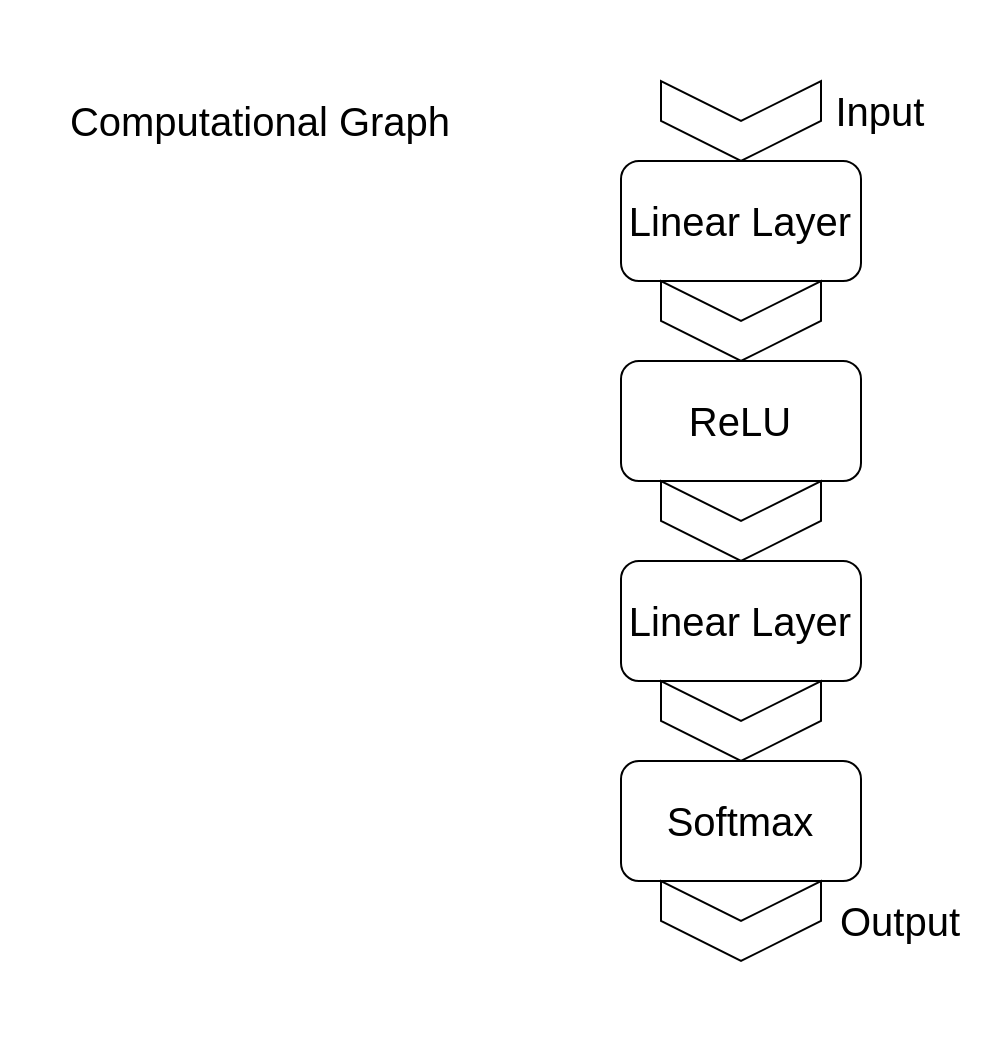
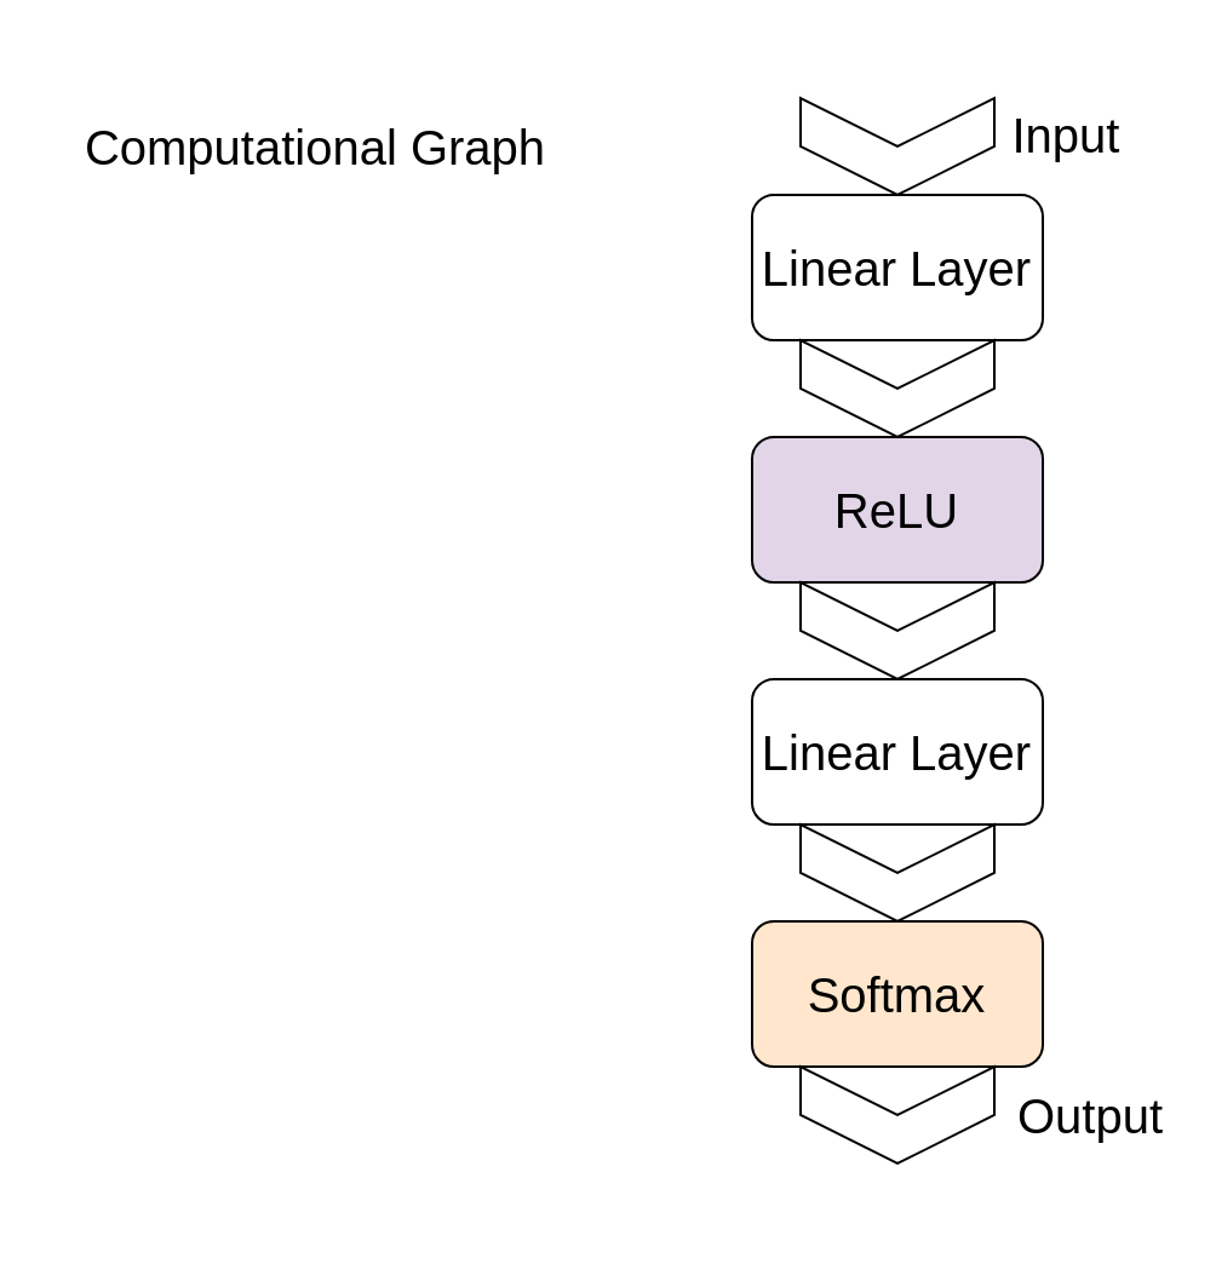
- <mxCell id="4" value="&lt;font style=&quot;font-size: 20px;&quot;&gt;ReLU&lt;/font&gt;" style="rounded=1;whiteSpace=wrap;html=1;" vertex="1" parent="1"><mxGeometry x="310" y="180" width="120" height="60" as="geometry" /></mxCell>
+ <mxCell id="4" value="&lt;font style=&quot;font-size: 20px;&quot;&gt;ReLU&lt;/font&gt;" style="rounded=1;whiteSpace=wrap;html=1;fillColor=#e1d5e7;" vertex="1" parent="1"><mxGeometry x="310" y="180" width="120" height="60" as="geometry" /></mxCell>
- <mxCell id="6" value="&lt;font style=&quot;font-size: 20px;&quot;&gt;Softmax&lt;/font&gt;" style="rounded=1;whiteSpace=wrap;html=1;" vertex="1" parent="1"><mxGeometry x="310" y="380" width="120" height="60" as="geometry" /></mxCell>
+ <mxCell id="6" value="&lt;font style=&quot;font-size: 20px;&quot;&gt;Softmax&lt;/font&gt;" style="rounded=1;whiteSpace=wrap;html=1;fillColor=#ffe6cc;" vertex="1" parent="1"><mxGeometry x="310" y="380" width="120" height="60" as="geometry" /></mxCell>
